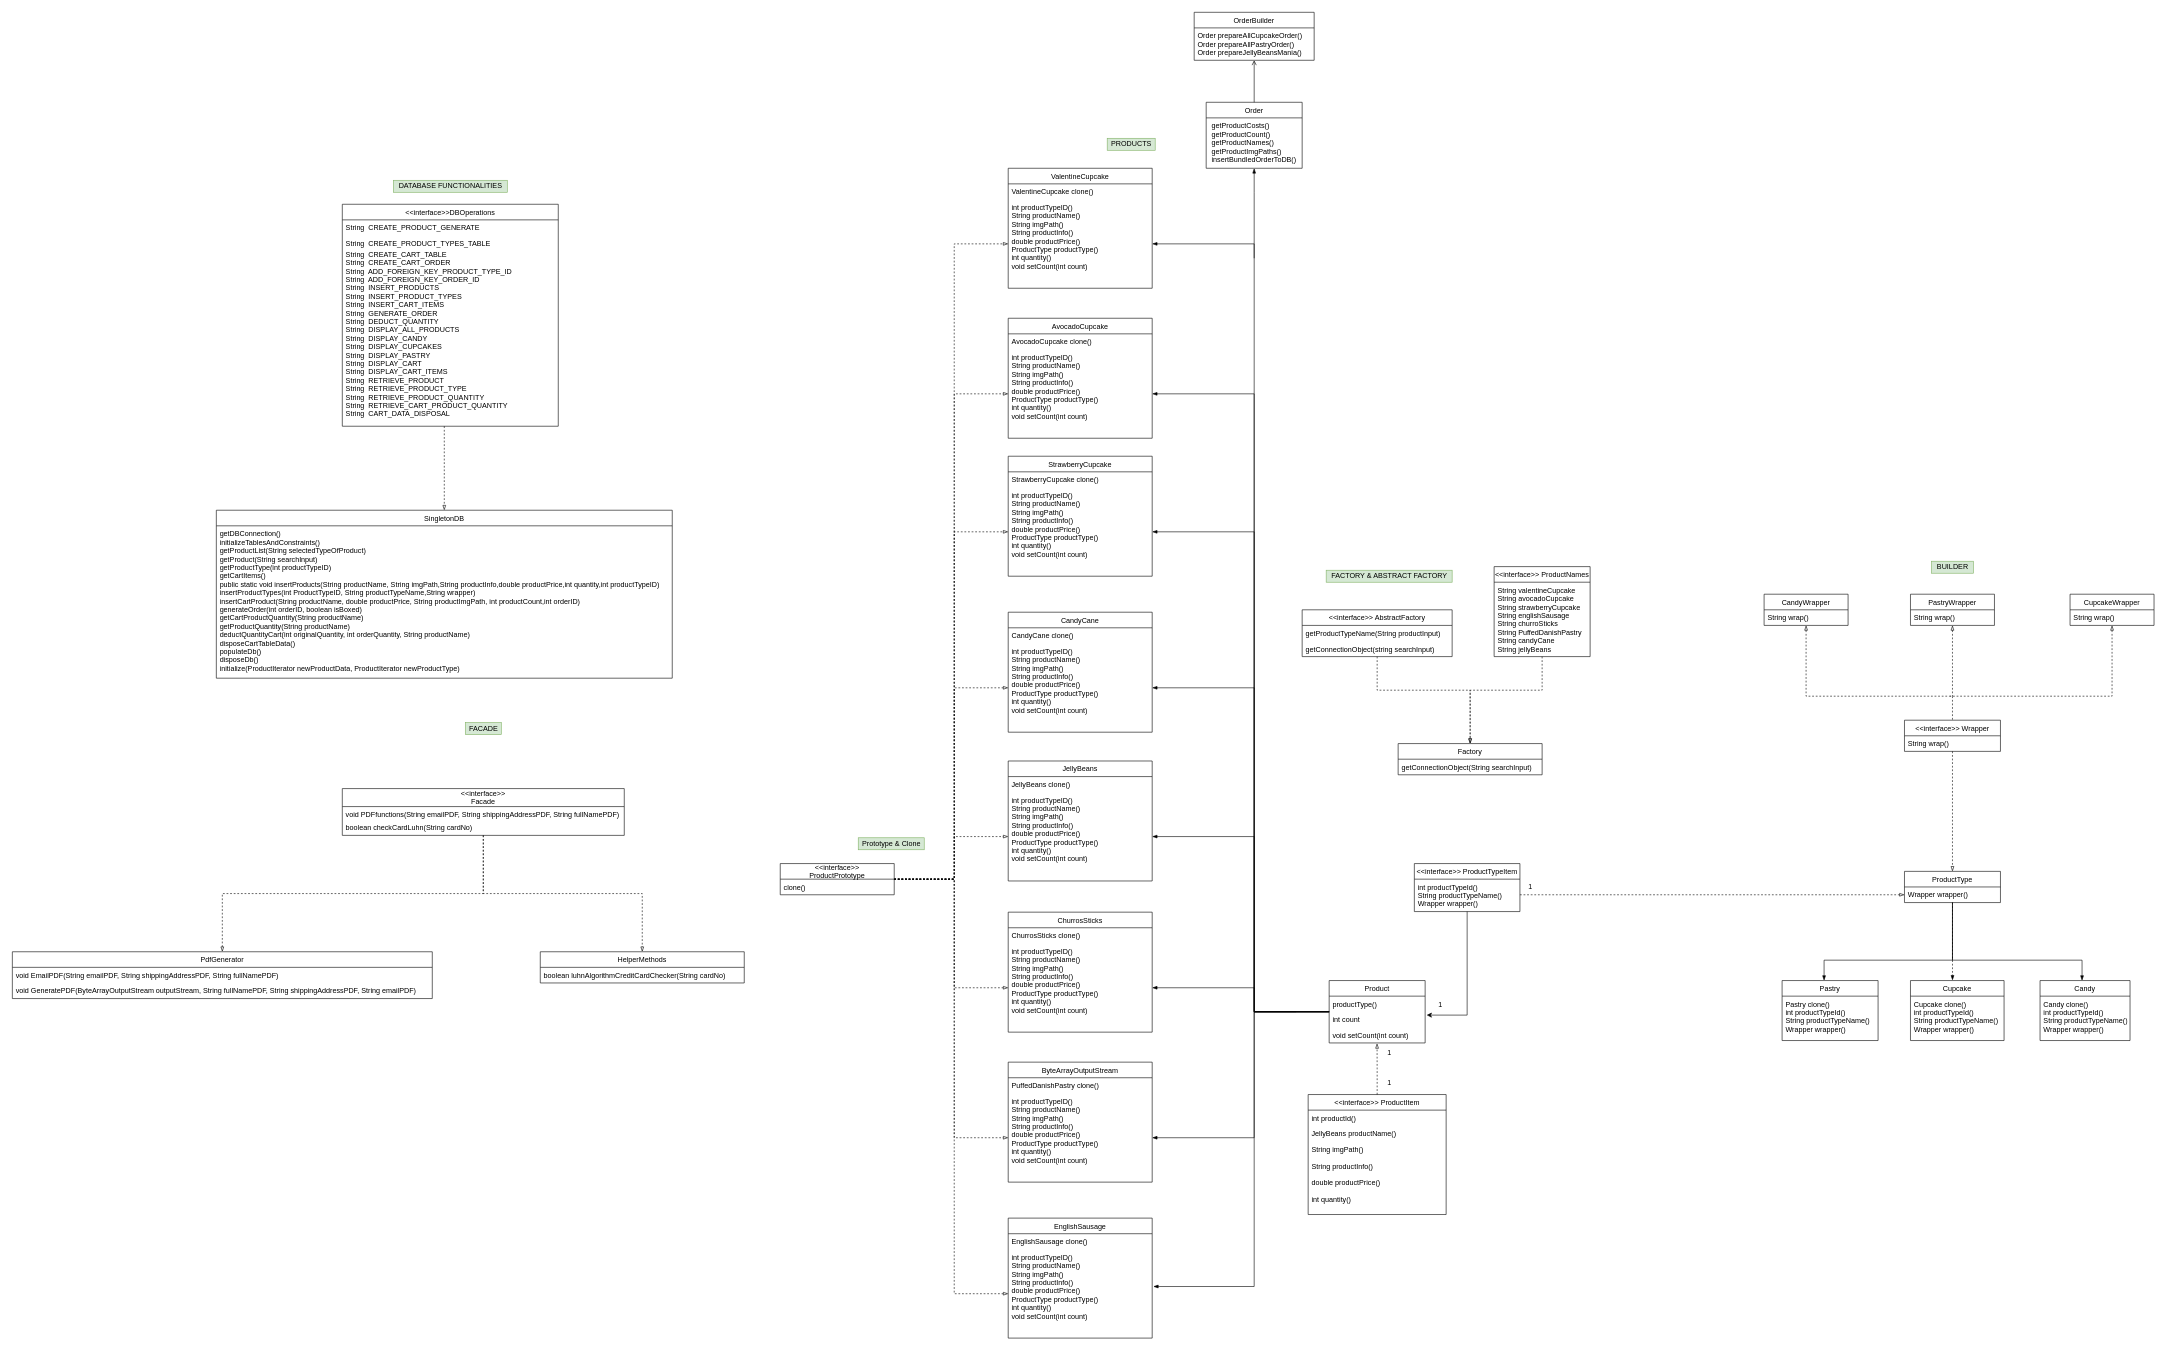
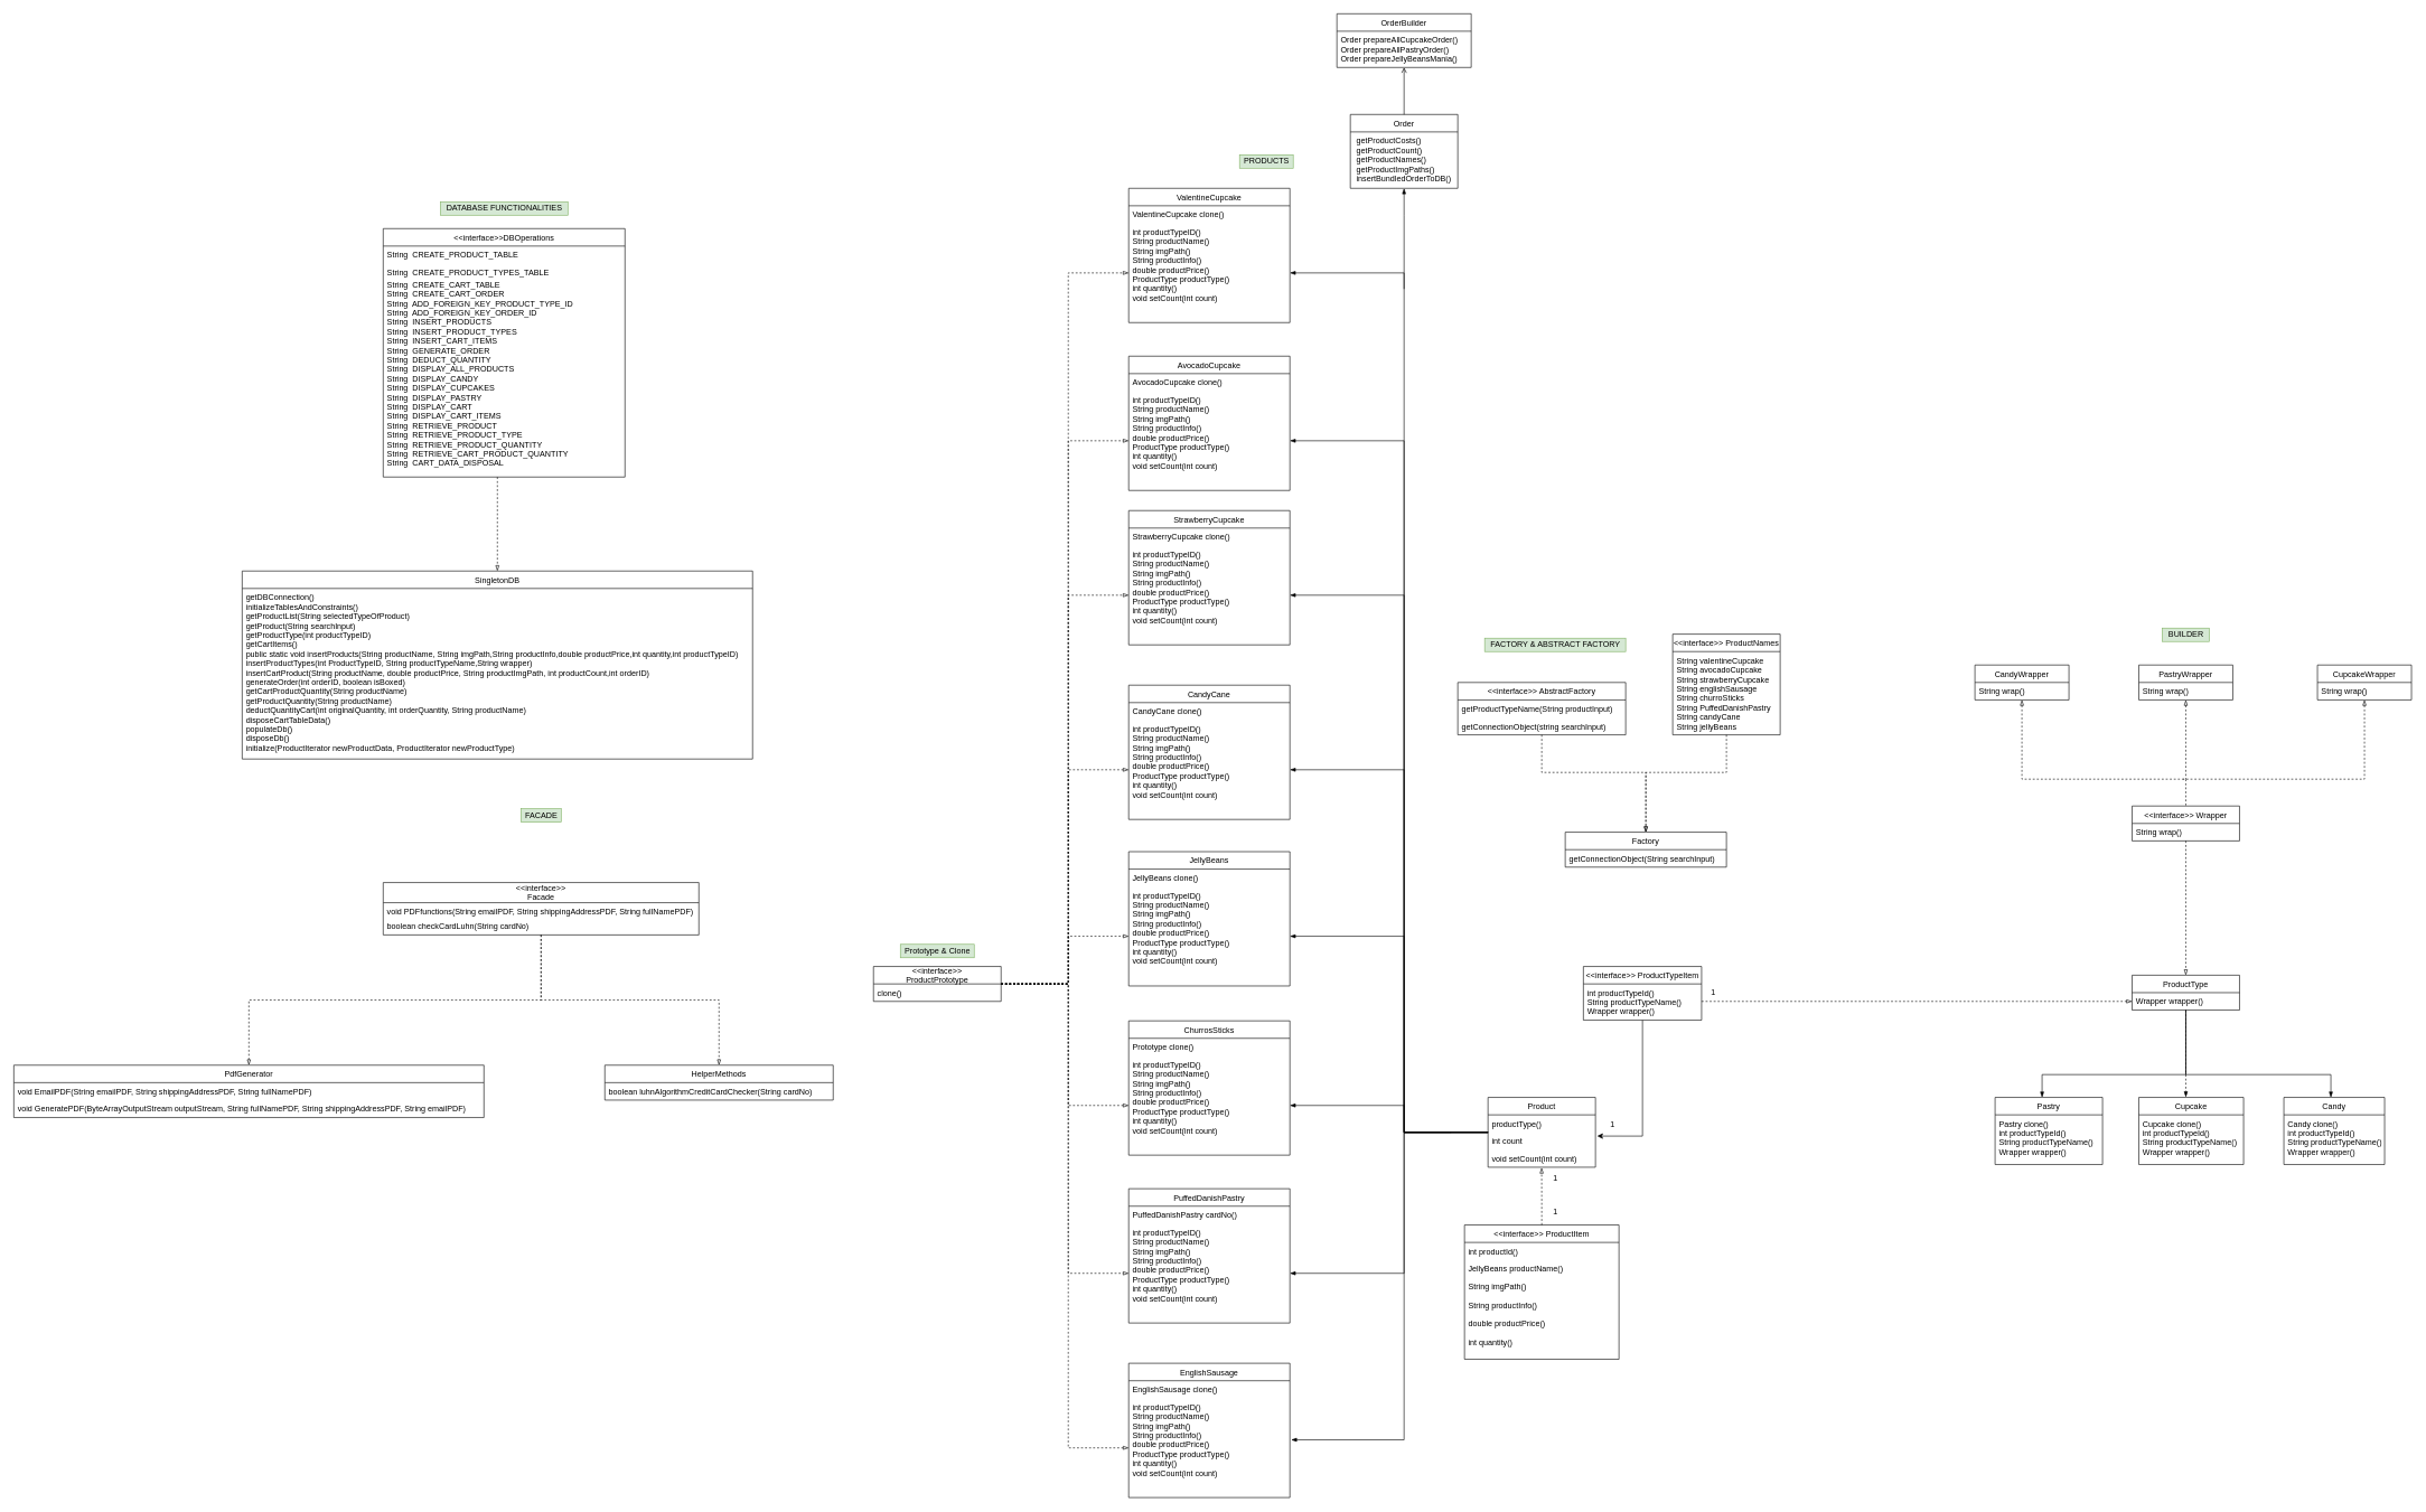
- <mxCell id="57" value="String  CREATE_PRODUCT_GENERATE" style="text;strokeColor=none;fillColor=none;align=left;verticalAlign=top;spacingLeft=4;spacingRight=4;overflow=hidden;rotatable=0;points=[[0,0.5],[1,0.5]];portConstraint=eastwest;" parent="56" vertex="1"><mxGeometry y="26" width="360" height="26" as="geometry" /></mxCell>
+ <mxCell id="57" value="String  CREATE_PRODUCT_TABLE" style="text;strokeColor=none;fillColor=none;align=left;verticalAlign=top;spacingLeft=4;spacingRight=4;overflow=hidden;rotatable=0;points=[[0,0.5],[1,0.5]];portConstraint=eastwest;" parent="56" vertex="1"><mxGeometry y="26" width="360" height="26" as="geometry" /></mxCell>
- <mxCell id="121" value="Prototype &amp;amp; Clone" style="text;html=1;align=center;verticalAlign=middle;resizable=0;points=[];autosize=1;fillColor=#d5e8d4;strokeColor=#82b366;" vertex="1" parent="1"><mxGeometry x="1430" y="1396" width="110" height="20" as="geometry" /></mxCell>
+ <mxCell id="121" value="Prototype &amp;amp; Clone" style="text;html=1;align=center;verticalAlign=middle;resizable=0;points=[];autosize=1;fillColor=#d5e8d4;strokeColor=#82b366;" vertex="1" parent="1"><mxGeometry x="1340" y="1406" width="110" height="20" as="geometry" /></mxCell>
- <mxCell id="119" value="ChurrosSticks clone()" style="text;strokeColor=none;fillColor=none;align=left;verticalAlign=top;spacingLeft=4;spacingRight=4;overflow=hidden;rotatable=0;points=[[0,0.5],[1,0.5]];portConstraint=eastwest;" vertex="1" parent="118"><mxGeometry y="26" width="240" height="26" as="geometry" /></mxCell>
+ <mxCell id="119" value="Prototype clone()" style="text;strokeColor=none;fillColor=none;align=left;verticalAlign=top;spacingLeft=4;spacingRight=4;overflow=hidden;rotatable=0;points=[[0,0.5],[1,0.5]];portConstraint=eastwest;" vertex="1" parent="118"><mxGeometry y="26" width="240" height="26" as="geometry" /></mxCell>
- <mxCell id="115" value="ByteArrayOutputStream" style="swimlane;fontStyle=0;childLayout=stackLayout;horizontal=1;startSize=26;fillColor=none;horizontalStack=0;resizeParent=1;resizeParentMax=0;resizeLast=0;collapsible=1;marginBottom=0;" vertex="1" parent="1"><mxGeometry x="1680" y="1770" width="240" height="200" as="geometry" /></mxCell>
+ <mxCell id="115" value="PuffedDanishPastry" style="swimlane;fontStyle=0;childLayout=stackLayout;horizontal=1;startSize=26;fillColor=none;horizontalStack=0;resizeParent=1;resizeParentMax=0;resizeLast=0;collapsible=1;marginBottom=0;" vertex="1" parent="1"><mxGeometry x="1680" y="1770" width="240" height="200" as="geometry" /></mxCell>
- <mxCell id="116" value="PuffedDanishPastry clone()" style="text;strokeColor=none;fillColor=none;align=left;verticalAlign=top;spacingLeft=4;spacingRight=4;overflow=hidden;rotatable=0;points=[[0,0.5],[1,0.5]];portConstraint=eastwest;" vertex="1" parent="115"><mxGeometry y="26" width="240" height="26" as="geometry" /></mxCell>
+ <mxCell id="116" value="PuffedDanishPastry cardNo()" style="text;strokeColor=none;fillColor=none;align=left;verticalAlign=top;spacingLeft=4;spacingRight=4;overflow=hidden;rotatable=0;points=[[0,0.5],[1,0.5]];portConstraint=eastwest;" vertex="1" parent="115"><mxGeometry y="26" width="240" height="26" as="geometry" /></mxCell>
